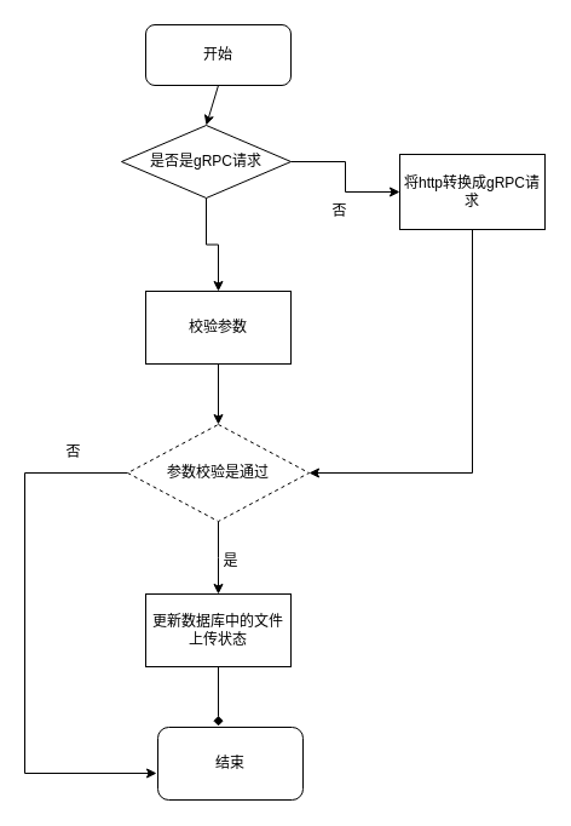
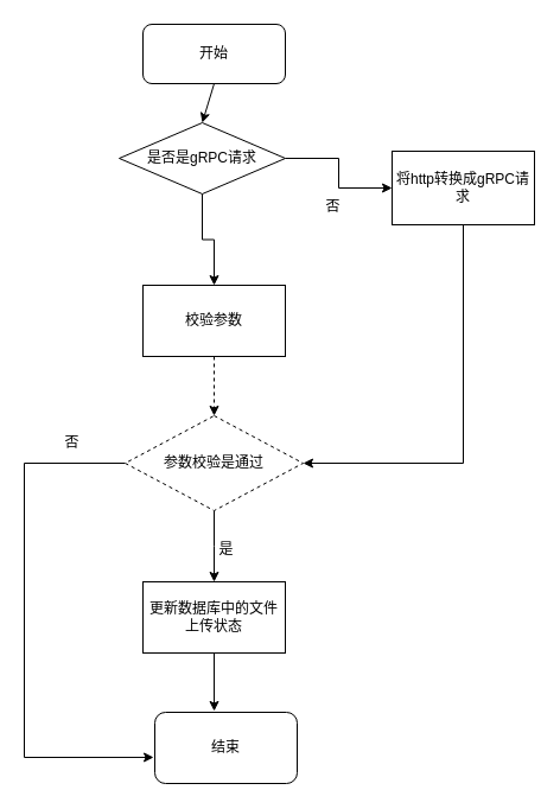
- <mxCell id="18" style="edgeStyle=orthogonalEdgeStyle;rounded=0;orthogonalLoop=1;jettySize=auto;html=1;exitX=0.5;exitY=1;exitDx=0;exitDy=0;entryX=0.5;entryY=0;entryDx=0;entryDy=0;" parent="1" source="19" target="10" edge="1"><mxGeometry relative="1" as="geometry" /></mxCell>
+ <mxCell id="18" style="edgeStyle=orthogonalEdgeStyle;rounded=0;orthogonalLoop=1;jettySize=auto;html=1;exitX=0.5;exitY=1;exitDx=0;exitDy=0;entryX=0.5;entryY=0;entryDx=0;entryDy=0;dashed=1;" parent="1" source="19" target="10" edge="1"><mxGeometry relative="1" as="geometry" /></mxCell>
- <mxCell id="12" style="edgeStyle=orthogonalEdgeStyle;rounded=0;orthogonalLoop=1;jettySize=auto;html=1;exitX=0.5;exitY=1;exitDx=0;exitDy=0;entryX=0.417;entryY=-0.017;entryDx=0;entryDy=0;entryPerimeter=0;endArrow=diamond;" parent="1" source="13" edge="1" target="14"><mxGeometry relative="1" as="geometry"><mxPoint x="180" y="720" as="targetPoint" /></mxGeometry></mxCell>
+ <mxCell id="12" style="edgeStyle=orthogonalEdgeStyle;rounded=0;orthogonalLoop=1;jettySize=auto;html=1;exitX=0.5;exitY=1;exitDx=0;exitDy=0;entryX=0.417;entryY=-0.017;entryDx=0;entryDy=0;entryPerimeter=0;" parent="1" source="13" edge="1" target="14"><mxGeometry relative="1" as="geometry"><mxPoint x="180" y="720" as="targetPoint" /></mxGeometry></mxCell>
